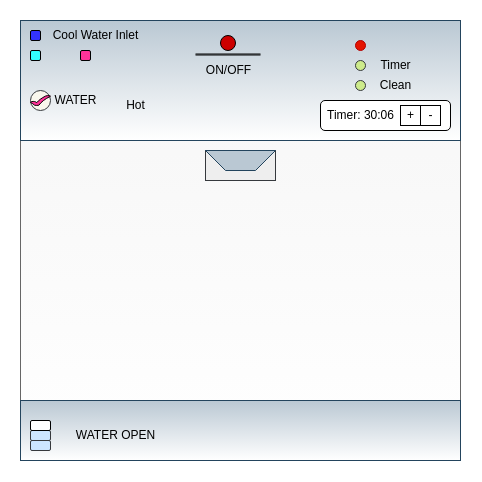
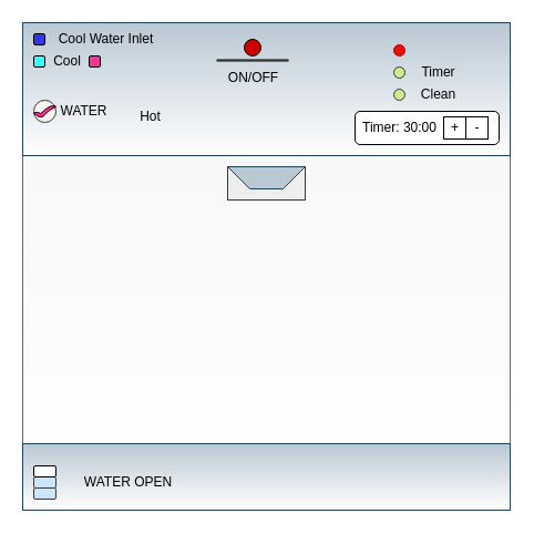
+ <mxCell id="23" value="Cool" style="text;html=1;align=center;verticalAlign=middle;resizable=0;points=[];autosize=1;" vertex="1" parent="1"><mxGeometry x="40" y="45" width="40" height="20" as="geometry" /></mxCell>
- <mxCell id="8" value="Timer: 30:06" style="text;html=1;align=center;verticalAlign=middle;resizable=0;points=[];autosize=1;" vertex="1" parent="1"><mxGeometry x="320" y="105" width="80" height="20" as="geometry" /></mxCell>
+ <mxCell id="8" value="Timer: 30:00" style="text;html=1;align=center;verticalAlign=middle;resizable=0;points=[];autosize=1;" vertex="1" parent="1"><mxGeometry x="320" y="105" width="80" height="20" as="geometry" /></mxCell>
